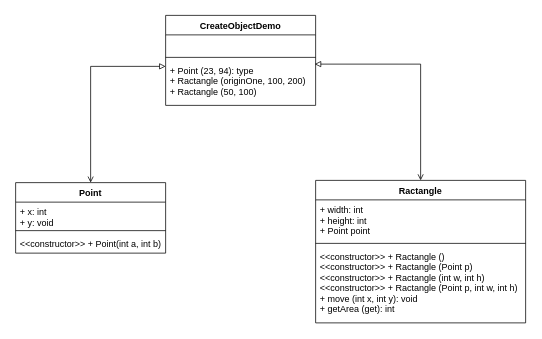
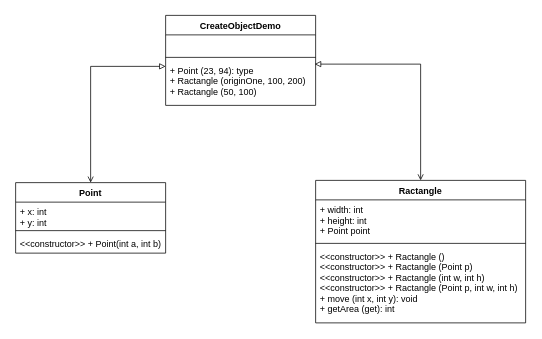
- <mxCell id="4" value="+ x: int&#10;+ y: void" style="text;strokeColor=none;fillColor=none;align=left;verticalAlign=top;spacingLeft=4;spacingRight=4;overflow=hidden;rotatable=0;points=[[0,0.5],[1,0.5]];portConstraint=eastwest;" vertex="1" parent="3"><mxGeometry y="26" width="200" height="34" as="geometry" /></mxCell>
+ <mxCell id="4" value="+ x: int&#10;+ y: int" style="text;strokeColor=none;fillColor=none;align=left;verticalAlign=top;spacingLeft=4;spacingRight=4;overflow=hidden;rotatable=0;points=[[0,0.5],[1,0.5]];portConstraint=eastwest;" vertex="1" parent="3"><mxGeometry y="26" width="200" height="34" as="geometry" /></mxCell>
